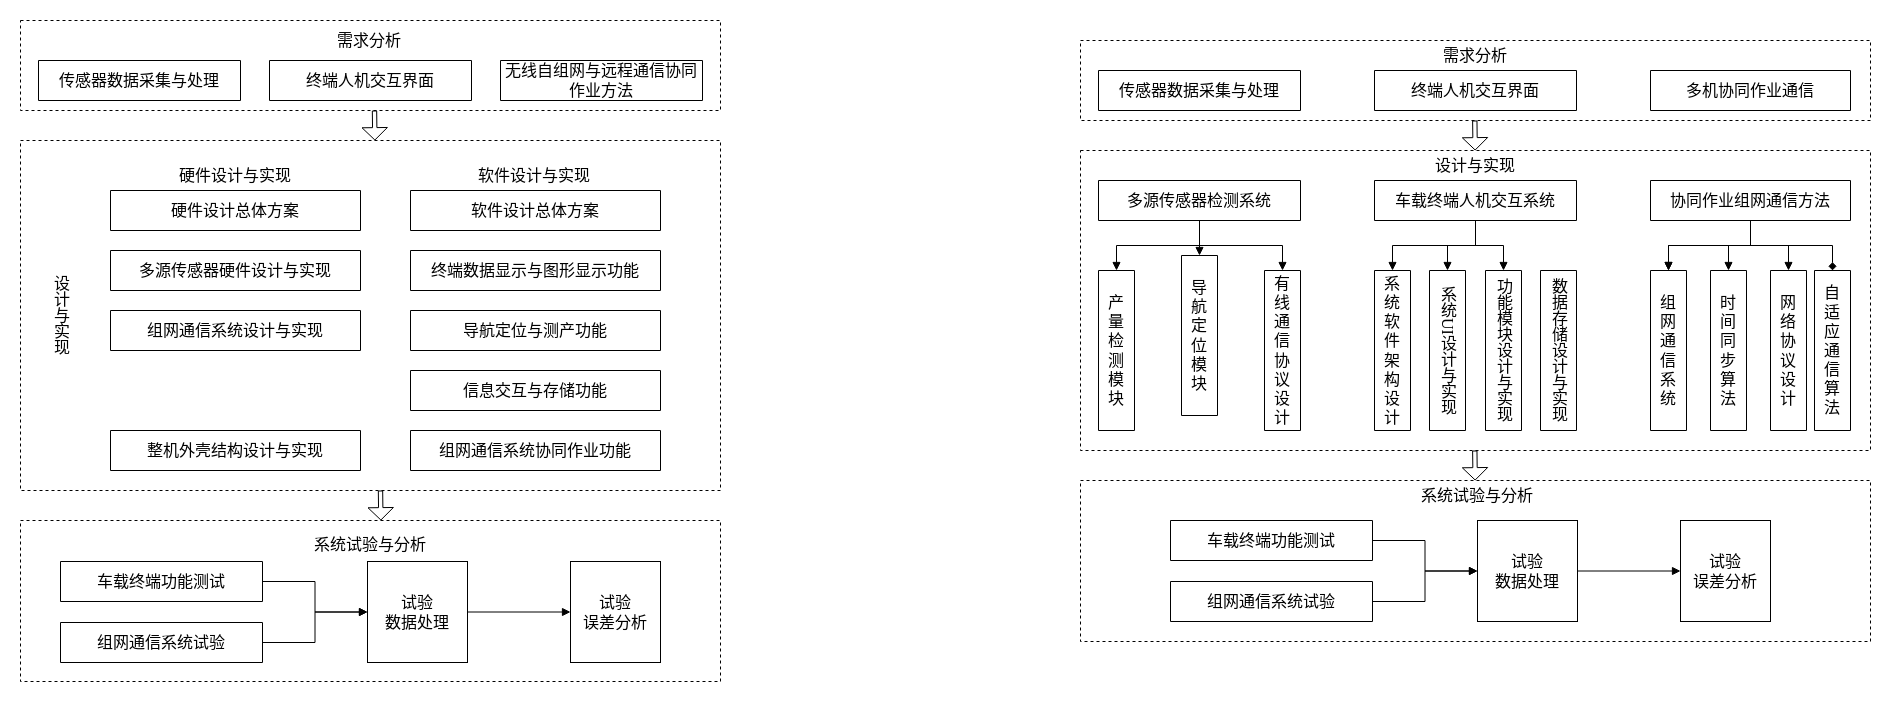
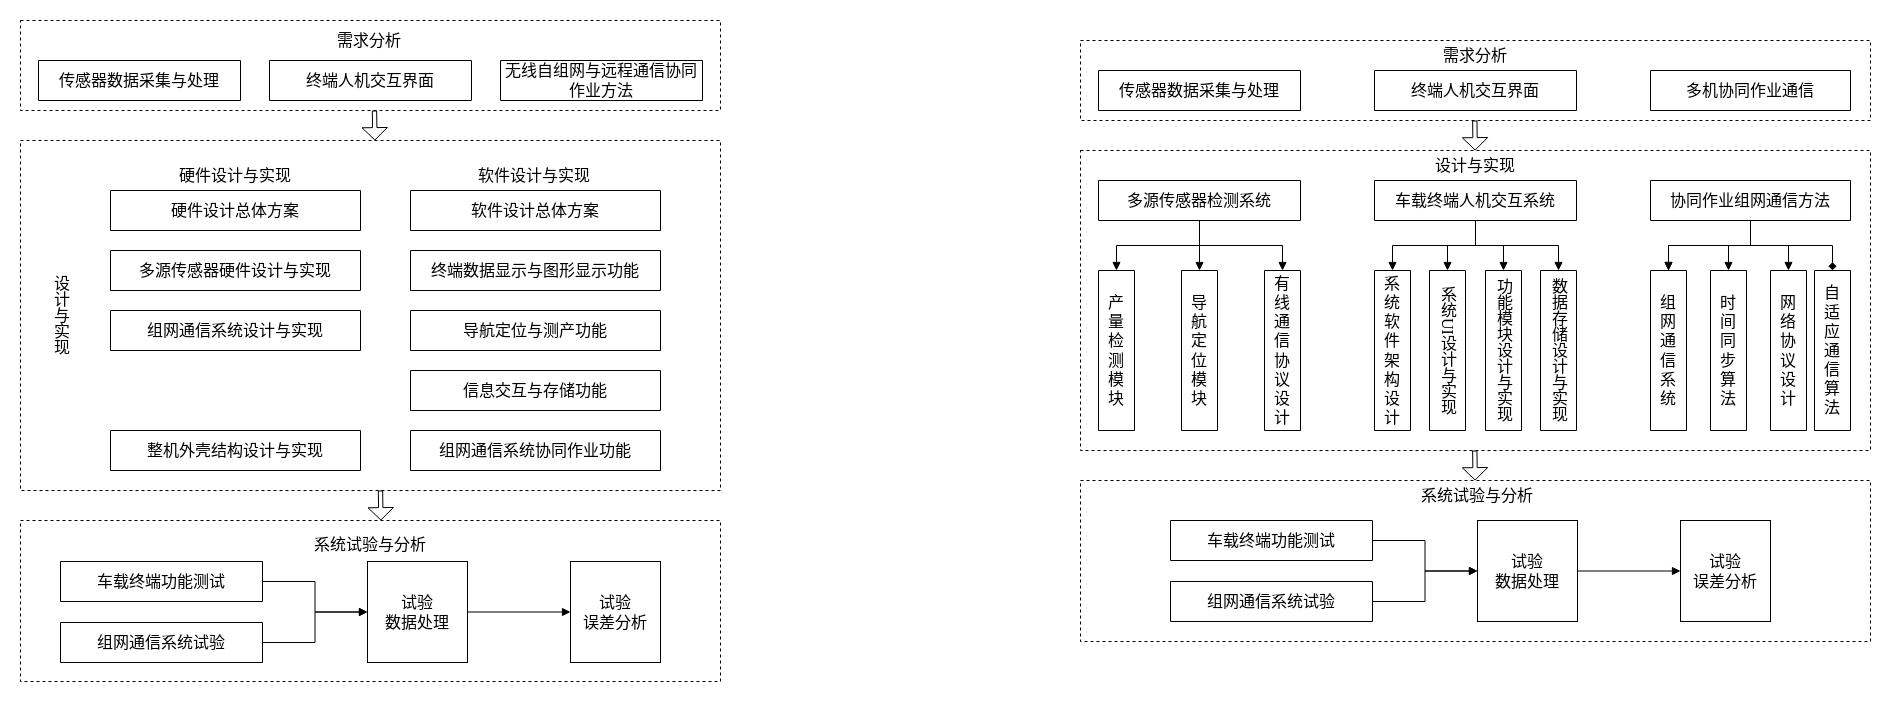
+ <mxCell id="55" style="edgeStyle=orthogonalEdgeStyle;rounded=0;orthogonalLoop=1;jettySize=auto;html=1;strokeColor=default;align=center;verticalAlign=middle;fontFamily=Helvetica;fontSize=11;fontColor=default;labelBackgroundColor=default;endArrow=block;endFill=1;" edge="1" parent="1" source="56" target="66"><mxGeometry relative="1" as="geometry" /></mxCell>
- <mxCell id="68" value="导航定位模块" style="verticalAlign=middle;align=center;overflow=visible;vsdxID=4;fillColor=#ffffff;gradientColor=none;shape=stencil(nZBRDoQgDERP03+WHsHFe5iISyOCQdT19kIaIxq//Jtp3zTpAFaTaUYNUkwx+F6v1EYD+AUpyRkdKCYFqACrzgf9C352LfuxyWRWg1/yhT/nRE5IsZWuZtCSK8CPeI0e/hF+jV7AJM4PO7KWCyr390bSiNtEtQM=);strokeColor=#000000;spacingTop=-3;spacingBottom=-3;spacingLeft=-3;spacingRight=-3;points=[];rounded=0;html=1;whiteSpace=wrap;spacing=12;fontFamily=黑体;fontSize=16;fontColor=default;labelBackgroundColor=none;fillOpacity=100;" vertex="1" parent="1"><mxGeometry x="1181" y="255" width="36" height="160" as="geometry" /></mxCell>
+ <mxCell id="68" value="导航定位模块" style="verticalAlign=middle;align=center;overflow=visible;vsdxID=4;fillColor=#ffffff;gradientColor=none;shape=stencil(nZBRDoQgDERP03+WHsHFe5iISyOCQdT19kIaIxq//Jtp3zTpAFaTaUYNUkwx+F6v1EYD+AUpyRkdKCYFqACrzgf9C352LfuxyWRWg1/yhT/nRE5IsZWuZtCSK8CPeI0e/hF+jV7AJM4PO7KWCyr390bSiNtEtQM=);strokeColor=#000000;spacingTop=-3;spacingBottom=-3;spacingLeft=-3;spacingRight=-3;points=[];rounded=0;html=1;whiteSpace=wrap;spacing=12;fontFamily=黑体;fontSize=16;fontColor=default;labelBackgroundColor=none;fillOpacity=100;" vertex="1" parent="1"><mxGeometry x="1181" y="270" width="36" height="160" as="geometry" /></mxCell>
